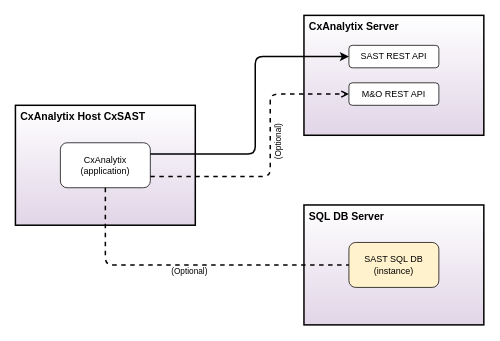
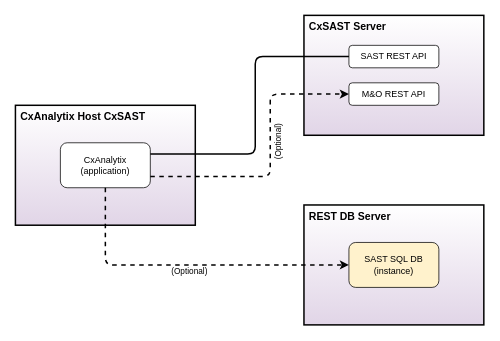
- <mxCell id="4" value="&lt;div style=&quot;font-size: 14px&quot;&gt;CxAnalytix Server&lt;/div&gt;" style="rounded=0;whiteSpace=wrap;html=1;shadow=0;verticalAlign=top;align=left;gradientColor=#E1D5E7;fontStyle=1;fontSize=14;glass=0;sketch=0;perimeterSpacing=0;strokeWidth=2;spacingLeft=5;" vertex="1" parent="1"><mxGeometry x="405" y="20" width="240" height="160" as="geometry" /></mxCell>
+ <mxCell id="4" value="&lt;div style=&quot;font-size: 14px&quot;&gt;CxSAST Server&lt;/div&gt;" style="rounded=0;whiteSpace=wrap;html=1;shadow=0;verticalAlign=top;align=left;gradientColor=#E1D5E7;fontStyle=1;fontSize=14;glass=0;sketch=0;perimeterSpacing=0;strokeWidth=2;spacingLeft=5;" vertex="1" parent="1"><mxGeometry x="405" y="20" width="240" height="160" as="geometry" /></mxCell>
- <mxCell id="10" value="" style="endArrow=classic;html=1;fontSize=14;exitX=1;exitY=0.25;exitDx=0;exitDy=0;entryX=0;entryY=0.5;entryDx=0;entryDy=0;strokeWidth=2;" edge="1" parent="1" source="3" target="7"><mxGeometry width="50" height="50" relative="1" as="geometry"><mxPoint x="330" y="380" as="sourcePoint" /><mxPoint x="380" y="330" as="targetPoint" /><Array as="points"><mxPoint x="340" y="205" /><mxPoint x="340" y="75" /></Array></mxGeometry></mxCell>
+ <mxCell id="10" value="" style="endArrow=none;html=1;fontSize=14;exitX=1;exitY=0.25;exitDx=0;exitDy=0;entryX=0;entryY=0.5;entryDx=0;entryDy=0;strokeWidth=2;" edge="1" parent="1" source="3" target="7"><mxGeometry width="50" height="50" relative="1" as="geometry"><mxPoint x="330" y="380" as="sourcePoint" /><mxPoint x="380" y="330" as="targetPoint" /><Array as="points"><mxPoint x="340" y="205" /><mxPoint x="340" y="75" /></Array></mxGeometry></mxCell>
- <mxCell id="13" value="" style="endArrow=open;html=1;strokeWidth=2;fontSize=14;entryX=0;entryY=0.5;entryDx=0;entryDy=0;exitX=1;exitY=0.75;exitDx=0;exitDy=0;dashed=1;" edge="1" parent="1" source="3" target="8"><mxGeometry x="0.0" y="5" relative="1" as="geometry"><mxPoint x="10" y="460" as="sourcePoint" /><mxPoint x="335" y="563" as="targetPoint" /><Array as="points"><mxPoint x="360" y="235" /><mxPoint x="360" y="125" /></Array><mxPoint as="offset" /></mxGeometry></mxCell>
+ <mxCell id="13" value="" style="endArrow=classic;html=1;strokeWidth=2;fontSize=14;entryX=0;entryY=0.5;entryDx=0;entryDy=0;exitX=1;exitY=0.75;exitDx=0;exitDy=0;dashed=1;" edge="1" parent="1" source="3" target="8"><mxGeometry x="0.0" y="5" relative="1" as="geometry"><mxPoint x="10" y="460" as="sourcePoint" /><mxPoint x="335" y="563" as="targetPoint" /><Array as="points"><mxPoint x="360" y="235" /><mxPoint x="360" y="125" /></Array><mxPoint as="offset" /></mxGeometry></mxCell>
- <mxCell id="5" value="&lt;div style=&quot;font-size: 14px&quot;&gt;SQL DB Server&lt;/div&gt;" style="rounded=0;whiteSpace=wrap;html=1;shadow=0;verticalAlign=top;align=left;gradientColor=#E1D5E7;fontStyle=1;fontSize=14;glass=0;sketch=0;perimeterSpacing=0;strokeWidth=2;spacingLeft=5;" vertex="1" parent="1"><mxGeometry x="405" y="273" width="240" height="160" as="geometry" /></mxCell>
+ <mxCell id="5" value="&lt;div style=&quot;font-size: 14px&quot;&gt;REST DB Server&lt;/div&gt;" style="rounded=0;whiteSpace=wrap;html=1;shadow=0;verticalAlign=top;align=left;gradientColor=#E1D5E7;fontStyle=1;fontSize=14;glass=0;sketch=0;perimeterSpacing=0;strokeWidth=2;spacingLeft=5;" vertex="1" parent="1"><mxGeometry x="405" y="273" width="240" height="160" as="geometry" /></mxCell>
- <mxCell id="11" value="" style="endArrow=none;html=1;strokeWidth=2;fontSize=14;entryX=0;entryY=0.5;entryDx=0;entryDy=0;exitX=0.5;exitY=1;exitDx=0;exitDy=0;dashed=1;" edge="1" parent="1" source="3" target="9"><mxGeometry x="0.0" y="5" relative="1" as="geometry"><mxPoint x="40" y="480" as="sourcePoint" /><mxPoint x="260" y="550" as="targetPoint" /><Array as="points"><mxPoint x="140" y="353" /></Array><mxPoint as="offset" /></mxGeometry></mxCell>
+ <mxCell id="11" value="" style="endArrow=classic;html=1;strokeWidth=2;fontSize=14;entryX=0;entryY=0.5;entryDx=0;entryDy=0;exitX=0.5;exitY=1;exitDx=0;exitDy=0;dashed=1;" edge="1" parent="1" source="3" target="9"><mxGeometry x="0.0" y="5" relative="1" as="geometry"><mxPoint x="40" y="480" as="sourcePoint" /><mxPoint x="260" y="550" as="targetPoint" /><Array as="points"><mxPoint x="140" y="353" /></Array><mxPoint as="offset" /></mxGeometry></mxCell>
